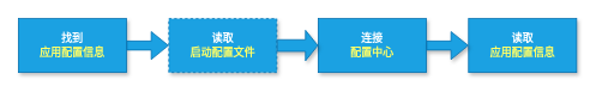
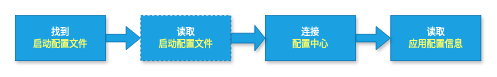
- <mxCell id="7" value="找到&lt;br&gt;&lt;font color=&quot;#ffff66&quot;&gt;应用配置信息&lt;/font&gt;" style="whiteSpace=wrap;html=1;fillColor=#1ba1e2;shadow=1;fillStyle=auto;fontStyle=1;strokeColor=#006EAF;fontColor=#ffffff;" parent="1" vertex="1"><mxGeometry x="20" y="20" width="120" height="60" as="geometry" /></mxCell>
+ <mxCell id="7" value="找到&lt;br&gt;&lt;font color=&quot;#ffff66&quot;&gt;启动配置文件&lt;/font&gt;" style="whiteSpace=wrap;html=1;fillColor=#1ba1e2;shadow=1;fillStyle=auto;fontStyle=1;strokeColor=#006EAF;fontColor=#ffffff;" parent="1" vertex="1"><mxGeometry x="20" y="20" width="120" height="60" as="geometry" /></mxCell>
